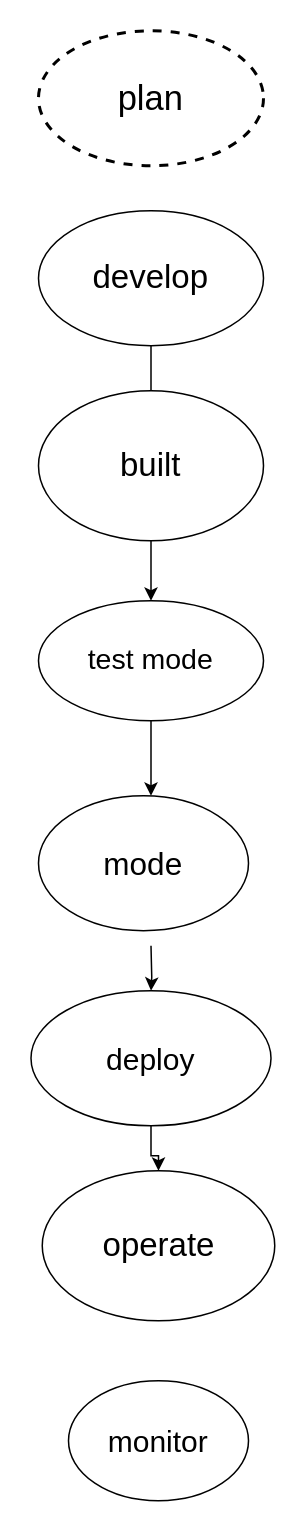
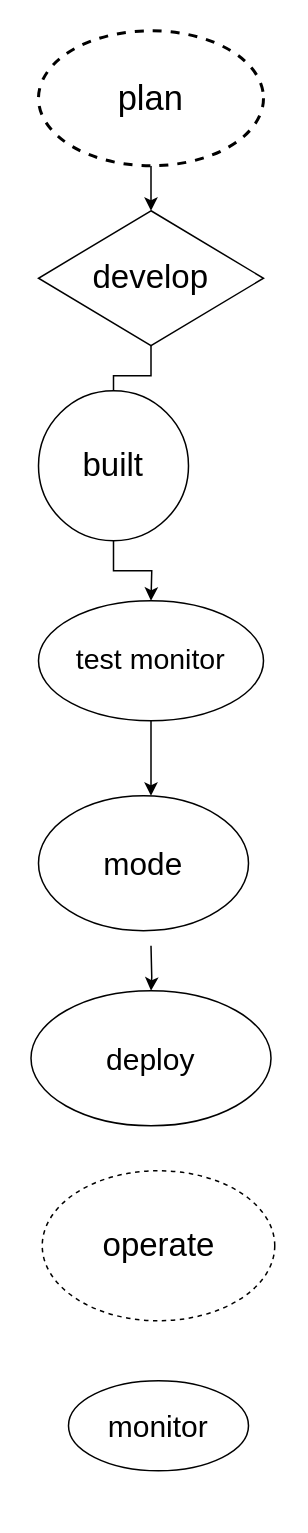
+ <mxCell id="2" value="" style="edgeStyle=orthogonalEdgeStyle;rounded=0;orthogonalLoop=1;jettySize=auto;html=1;" edge="1" parent="1" source="3" target="5"><mxGeometry relative="1" as="geometry" /></mxCell>
- <mxCell id="5" value="develop" style="ellipse;whiteSpace=wrap;html=1;fontSize=22;" vertex="1" parent="1"><mxGeometry x="25" y="140" width="150" height="90" as="geometry" /></mxCell>
+ <mxCell id="5" value="develop" style="rhombus;whiteSpace=wrap;html=1;fontSize=22;" vertex="1" parent="1"><mxGeometry x="25" y="140" width="150" height="90" as="geometry" /></mxCell>
- <mxCell id="7" value="built" style="ellipse;whiteSpace=wrap;html=1;fontSize=22;" vertex="1" parent="1"><mxGeometry x="25" y="260" width="150" height="100" as="geometry" /></mxCell>
+ <mxCell id="7" value="built" style="ellipse;whiteSpace=wrap;html=1;fontSize=22;" vertex="1" parent="1"><mxGeometry x="25" y="260" width="100" height="100" as="geometry" /></mxCell>
- <mxCell id="14" value="test mode" style="ellipse;whiteSpace=wrap;html=1;fontSize=19;" vertex="1" parent="1"><mxGeometry x="25" y="400" width="150" height="80" as="geometry" /></mxCell>
+ <mxCell id="14" value="test monitor" style="ellipse;whiteSpace=wrap;html=1;fontSize=19;" vertex="1" parent="1"><mxGeometry x="25" y="400" width="150" height="80" as="geometry" /></mxCell>
- <mxCell id="10" value="" style="edgeStyle=orthogonalEdgeStyle;rounded=0;orthogonalLoop=1;jettySize=auto;html=1;" edge="1" parent="1" source="11" target="12"><mxGeometry relative="1" as="geometry" /></mxCell>
- <mxCell id="12" value="operate" style="ellipse;whiteSpace=wrap;html=1;fontSize=22;" vertex="1" parent="1"><mxGeometry x="27.5" y="780" width="155" height="100" as="geometry" /></mxCell>
+ <mxCell id="12" value="operate" style="ellipse;whiteSpace=wrap;html=1;fontSize=22;dashed=1;" vertex="1" parent="1"><mxGeometry x="27.5" y="780" width="155" height="100" as="geometry" /></mxCell>
- <mxCell id="16" value="monitor" style="ellipse;whiteSpace=wrap;html=1;fontSize=20;" vertex="1" parent="1"><mxGeometry x="45" y="920" width="120" height="80" as="geometry" /></mxCell>
+ <mxCell id="16" value="monitor" style="ellipse;whiteSpace=wrap;html=1;fontSize=20;" vertex="1" parent="1"><mxGeometry x="45" y="920" width="120" height="60" as="geometry" /></mxCell>
